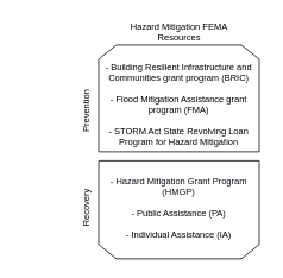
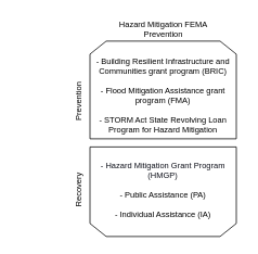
- <mxCell id="8" value="Hazard Mitigation FEMA Resources" style="text;html=1;strokeColor=none;fillColor=none;align=center;verticalAlign=middle;whiteSpace=wrap;rounded=0;fontFamily=Helvetica;fontSize=10;" vertex="1" parent="1"><mxGeometry x="122.5" y="20" width="155" height="30" as="geometry" /></mxCell>
+ <mxCell id="8" value="Hazard Mitigation FEMA Prevention" style="text;html=1;strokeColor=none;fillColor=none;align=center;verticalAlign=middle;whiteSpace=wrap;rounded=0;fontFamily=Helvetica;fontSize=10;" vertex="1" parent="1"><mxGeometry x="122.5" y="20" width="155" height="30" as="geometry" /></mxCell>
